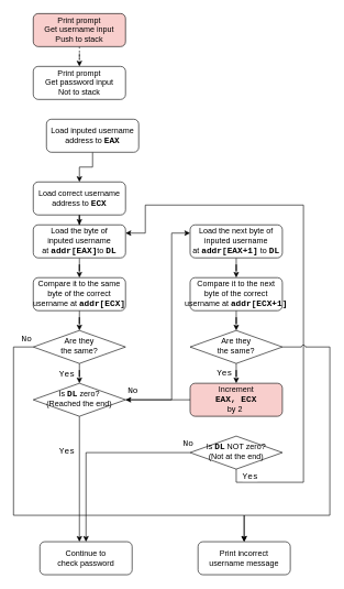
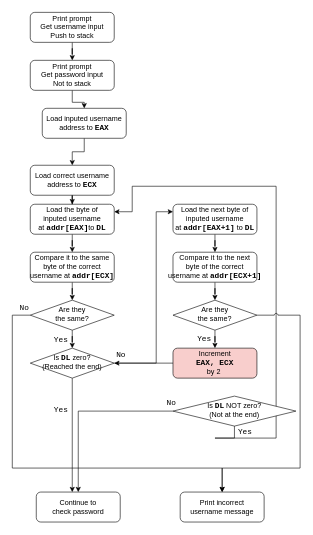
- <mxCell id="3" value="Print prompt&lt;br&gt;Get username input&lt;br&gt;Push to stack" style="rounded=1;whiteSpace=wrap;html=1;fontSize=12;glass=0;strokeWidth=1;shadow=0;fillColor=#f8cecc;" parent="1" vertex="1"><mxGeometry x="50" y="20" width="140" height="50" as="geometry" /></mxCell>
+ <mxCell id="3" value="Print prompt&lt;br&gt;Get username input&lt;br&gt;Push to stack" style="rounded=1;whiteSpace=wrap;html=1;fontSize=12;glass=0;strokeWidth=1;shadow=0;" parent="1" vertex="1"><mxGeometry x="50" y="20" width="140" height="50" as="geometry" /></mxCell>
- <mxCell id="2" value="" style="edgeStyle=orthogonalEdgeStyle;rounded=0;orthogonalLoop=1;jettySize=auto;html=1;dashed=1;" edge="1" parent="1" source="3" target="5"><mxGeometry relative="1" as="geometry" /></mxCell>
+ <mxCell id="2" value="" style="edgeStyle=orthogonalEdgeStyle;rounded=0;orthogonalLoop=1;jettySize=auto;html=1;" edge="1" parent="1" source="3" target="5"><mxGeometry relative="1" as="geometry" /></mxCell>
+ <mxCell id="4" value="" style="edgeStyle=orthogonalEdgeStyle;rounded=0;orthogonalLoop=1;jettySize=auto;html=1;" edge="1" parent="1" source="5" target="7"><mxGeometry relative="1" as="geometry" /></mxCell>
- <mxCell id="36" value="Is &lt;font face=&quot;Courier New&quot; style=&quot;font-size: 13px&quot;&gt;&lt;b&gt;DL&lt;/b&gt;&lt;/font&gt;&amp;nbsp;NOT zero?&lt;br&gt;(Not at the end)" style="rhombus;whiteSpace=wrap;html=1;shadow=0;fontFamily=Helvetica;fontSize=12;align=center;strokeWidth=1;spacing=6;spacingTop=-4;" vertex="1" parent="1"><mxGeometry x="288" y="660" width="140" height="50" as="geometry" /></mxCell>
+ <mxCell id="36" value="Is &lt;font face=&quot;Courier New&quot; style=&quot;font-size: 13px&quot;&gt;&lt;b&gt;DL&lt;/b&gt;&lt;/font&gt;&amp;nbsp;NOT zero?&lt;br&gt;(Not at the end)" style="rhombus;whiteSpace=wrap;html=1;shadow=0;fontFamily=Helvetica;fontSize=12;align=center;strokeWidth=1;spacing=6;spacingTop=-4;" vertex="1" parent="1"><mxGeometry x="288" y="660" width="205" height="50" as="geometry" /></mxCell>
